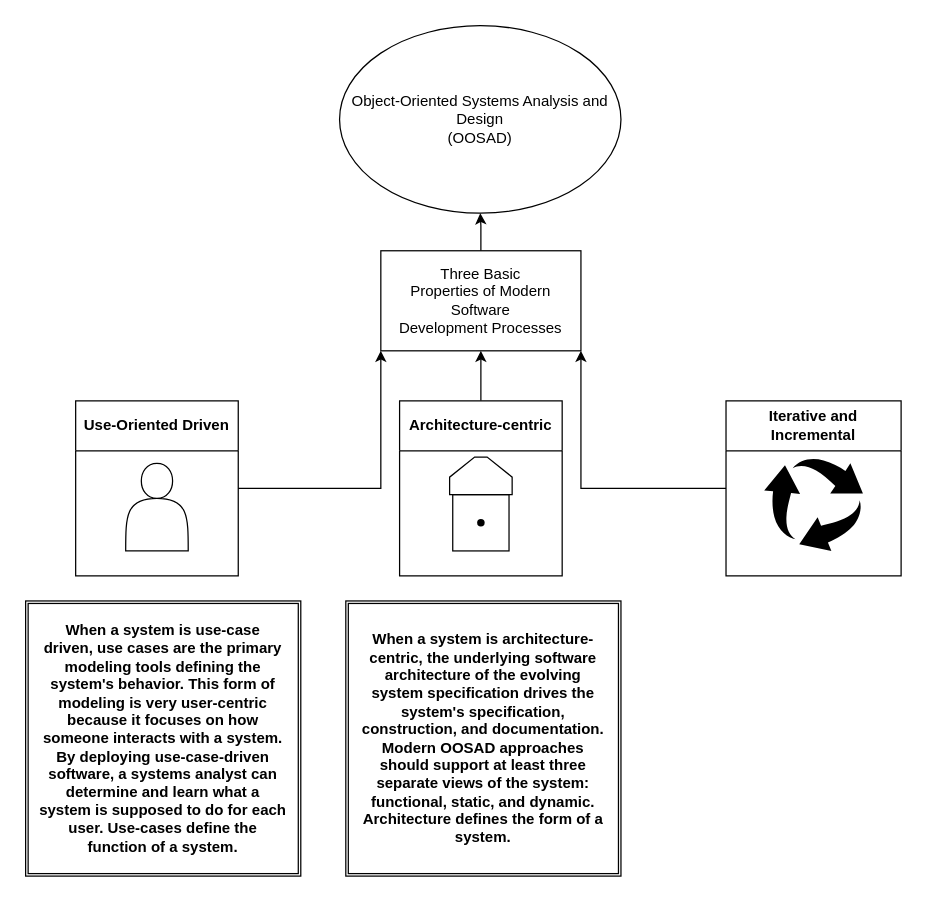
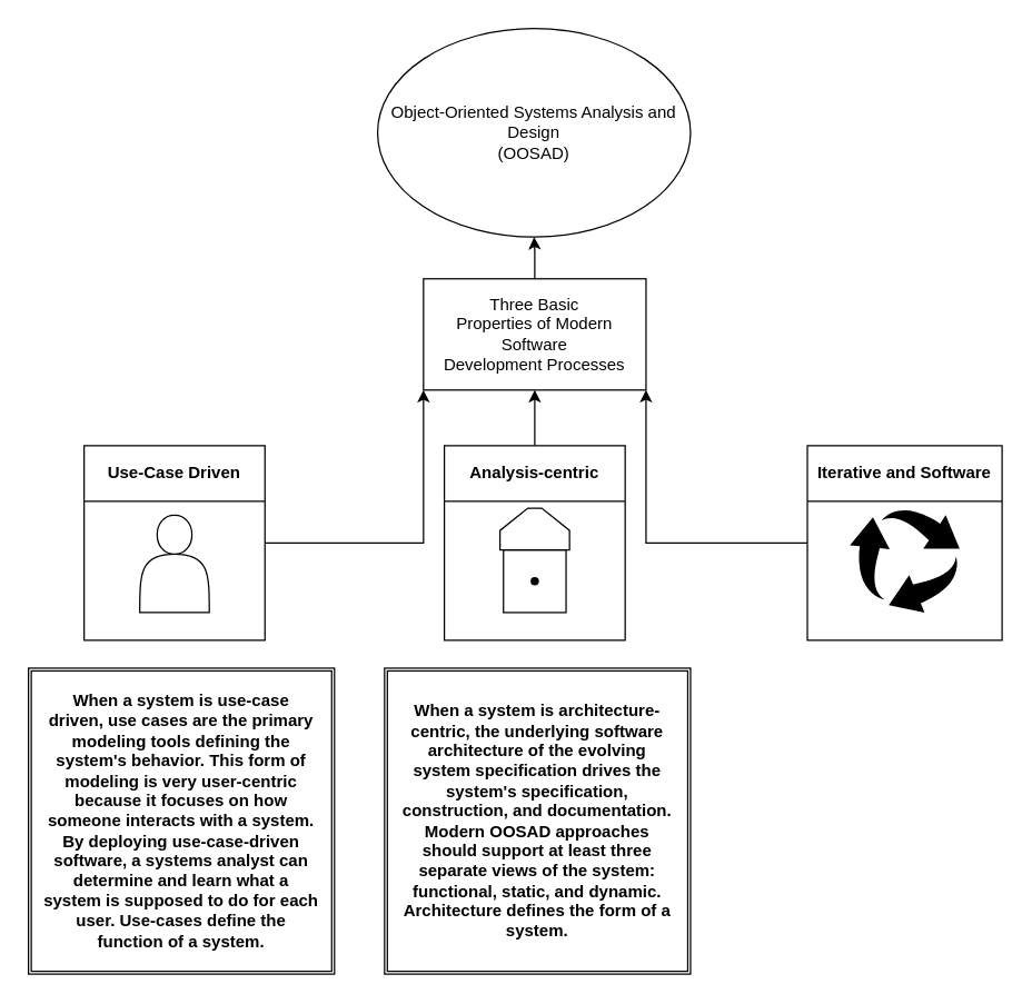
- <mxCell id="6" value="Use-Oriented Driven" style="swimlane;whiteSpace=wrap;html=1;startSize=40;" vertex="1" parent="1"><mxGeometry x="60" y="320" width="130" height="140" as="geometry" /></mxCell>
+ <mxCell id="6" value="Use-Case Driven" style="swimlane;whiteSpace=wrap;html=1;startSize=40;" vertex="1" parent="1"><mxGeometry x="60" y="320" width="130" height="140" as="geometry" /></mxCell>
- <mxCell id="9" value="Architecture-centric" style="swimlane;whiteSpace=wrap;html=1;startSize=40;" vertex="1" parent="1"><mxGeometry x="319" y="320" width="130" height="140" as="geometry" /></mxCell>
+ <mxCell id="9" value="Analysis-centric" style="swimlane;whiteSpace=wrap;html=1;startSize=40;" vertex="1" parent="1"><mxGeometry x="319" y="320" width="130" height="140" as="geometry" /></mxCell>
- <mxCell id="14" value="Iterative and Incremental" style="swimlane;whiteSpace=wrap;html=1;startSize=40;" vertex="1" parent="1"><mxGeometry x="580" y="320" width="140" height="140" as="geometry" /></mxCell>
+ <mxCell id="14" value="Iterative and Software" style="swimlane;whiteSpace=wrap;html=1;startSize=40;" vertex="1" parent="1"><mxGeometry x="580" y="320" width="140" height="140" as="geometry" /></mxCell>
